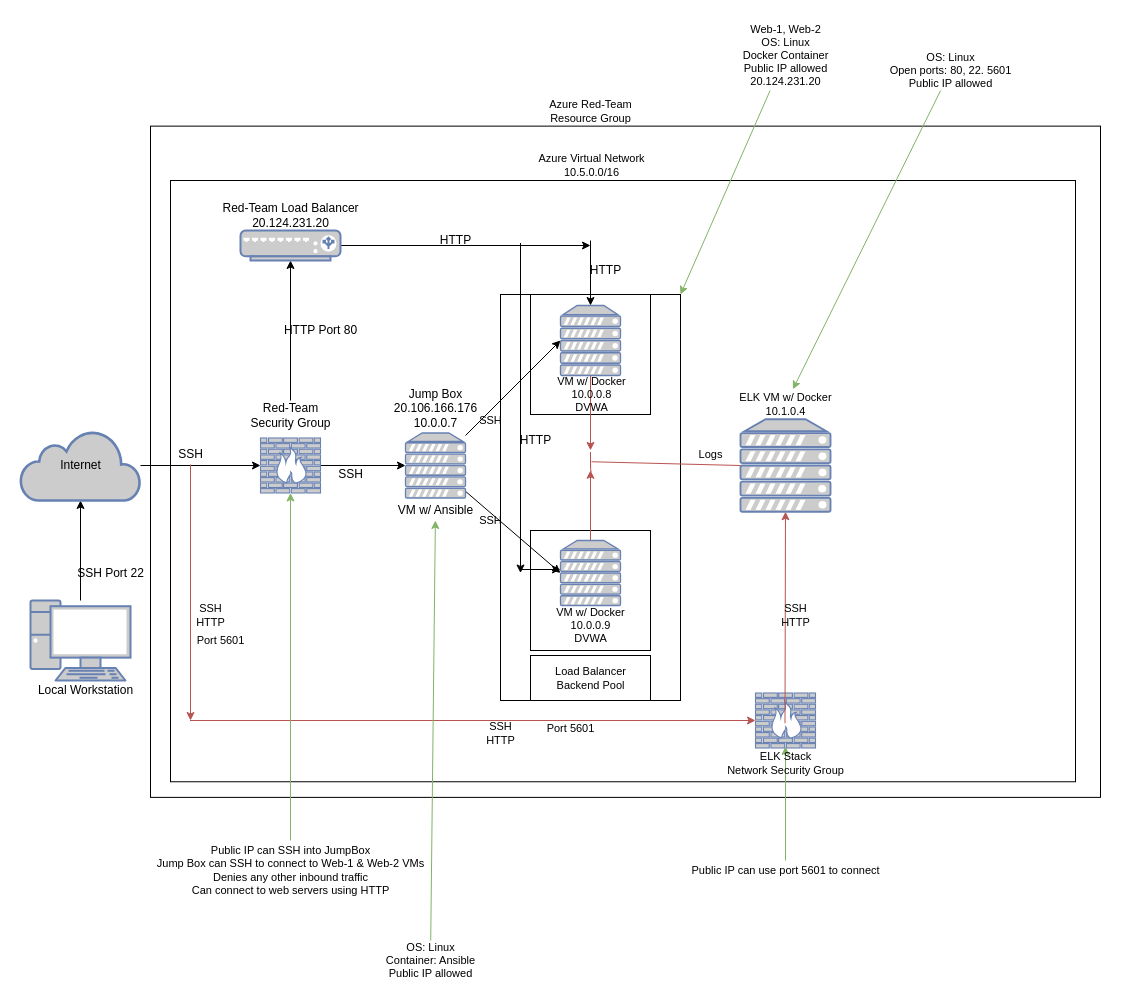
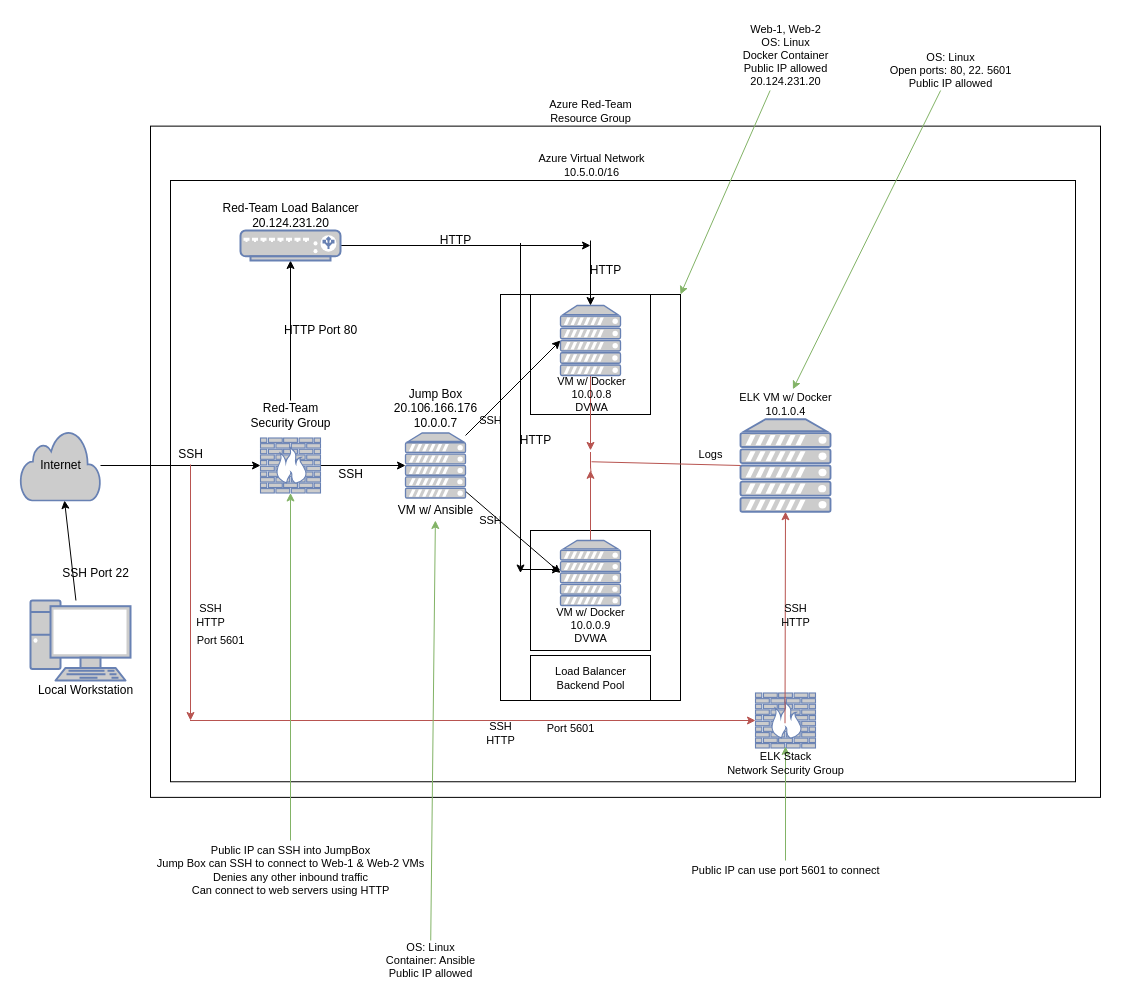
- <mxCell id="12" value="&lt;font color=&quot;#000000&quot;&gt;Internet&lt;/font&gt;" style="html=1;outlineConnect=0;fillColor=#CCCCCC;strokeColor=#6881B3;gradientColor=none;gradientDirection=north;strokeWidth=2;shape=mxgraph.networks.cloud;fontColor=#ffffff;direction=east;" vertex="1" parent="1"><mxGeometry x="20" y="430" width="120" height="70" as="geometry" /></mxCell>
+ <mxCell id="12" value="&lt;font color=&quot;#000000&quot;&gt;Internet&lt;/font&gt;" style="html=1;outlineConnect=0;fillColor=#CCCCCC;strokeColor=#6881B3;gradientColor=none;gradientDirection=north;strokeWidth=2;shape=mxgraph.networks.cloud;fontColor=#ffffff;direction=east;" vertex="1" parent="1"><mxGeometry x="20" y="430" width="80" height="70" as="geometry" /></mxCell>
- <mxCell id="14" value="SSH Port 22" style="text;html=1;align=center;verticalAlign=middle;resizable=0;points=[];autosize=1;strokeColor=none;fillColor=none;fontColor=#000000;" vertex="1" parent="1"><mxGeometry x="70" y="562.5" width="80" height="20" as="geometry" /></mxCell>
+ <mxCell id="14" value="SSH Port 22" style="text;html=1;align=center;verticalAlign=middle;resizable=0;points=[];autosize=1;strokeColor=none;fillColor=none;fontColor=#000000;" vertex="1" parent="1"><mxGeometry x="55" y="562.5" width="80" height="20" as="geometry" /></mxCell>
